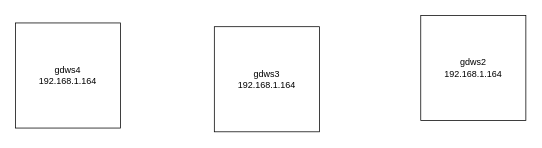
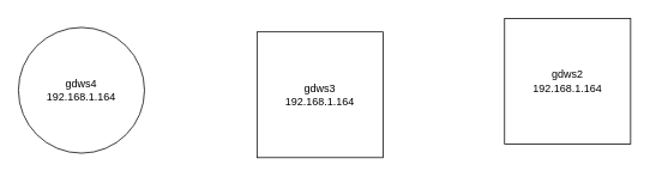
- <mxCell id="2" value="gdws4&lt;br&gt;192.168.1.164" style="whiteSpace=wrap;html=1;aspect=fixed;" vertex="1" parent="1"><mxGeometry x="20" y="30" width="140" height="140" as="geometry" /></mxCell>
+ <mxCell id="2" value="gdws4&lt;br&gt;192.168.1.164" style="ellipse;whiteSpace=wrap;html=1;aspect=fixed;" vertex="1" parent="1"><mxGeometry x="20" y="30" width="140" height="140" as="geometry" /></mxCell>
